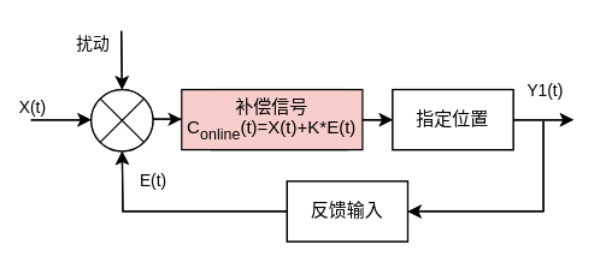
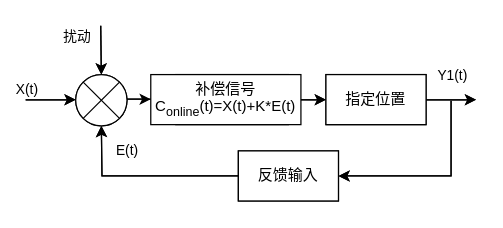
- <mxCell id="22" value="补偿信号C&lt;sub&gt;online&lt;/sub&gt;(t)=X(t)+K*E(t)" style="rounded=0;whiteSpace=wrap;html=1;fillColor=#f8cecc;" vertex="1" parent="1"><mxGeometry x="120" y="59" width="120" height="40" as="geometry" /></mxCell>
+ <mxCell id="22" value="补偿信号C&lt;sub&gt;online&lt;/sub&gt;(t)=X(t)+K*E(t)" style="rounded=0;whiteSpace=wrap;html=1;" vertex="1" parent="1"><mxGeometry x="120" y="59" width="120" height="40" as="geometry" /></mxCell>
